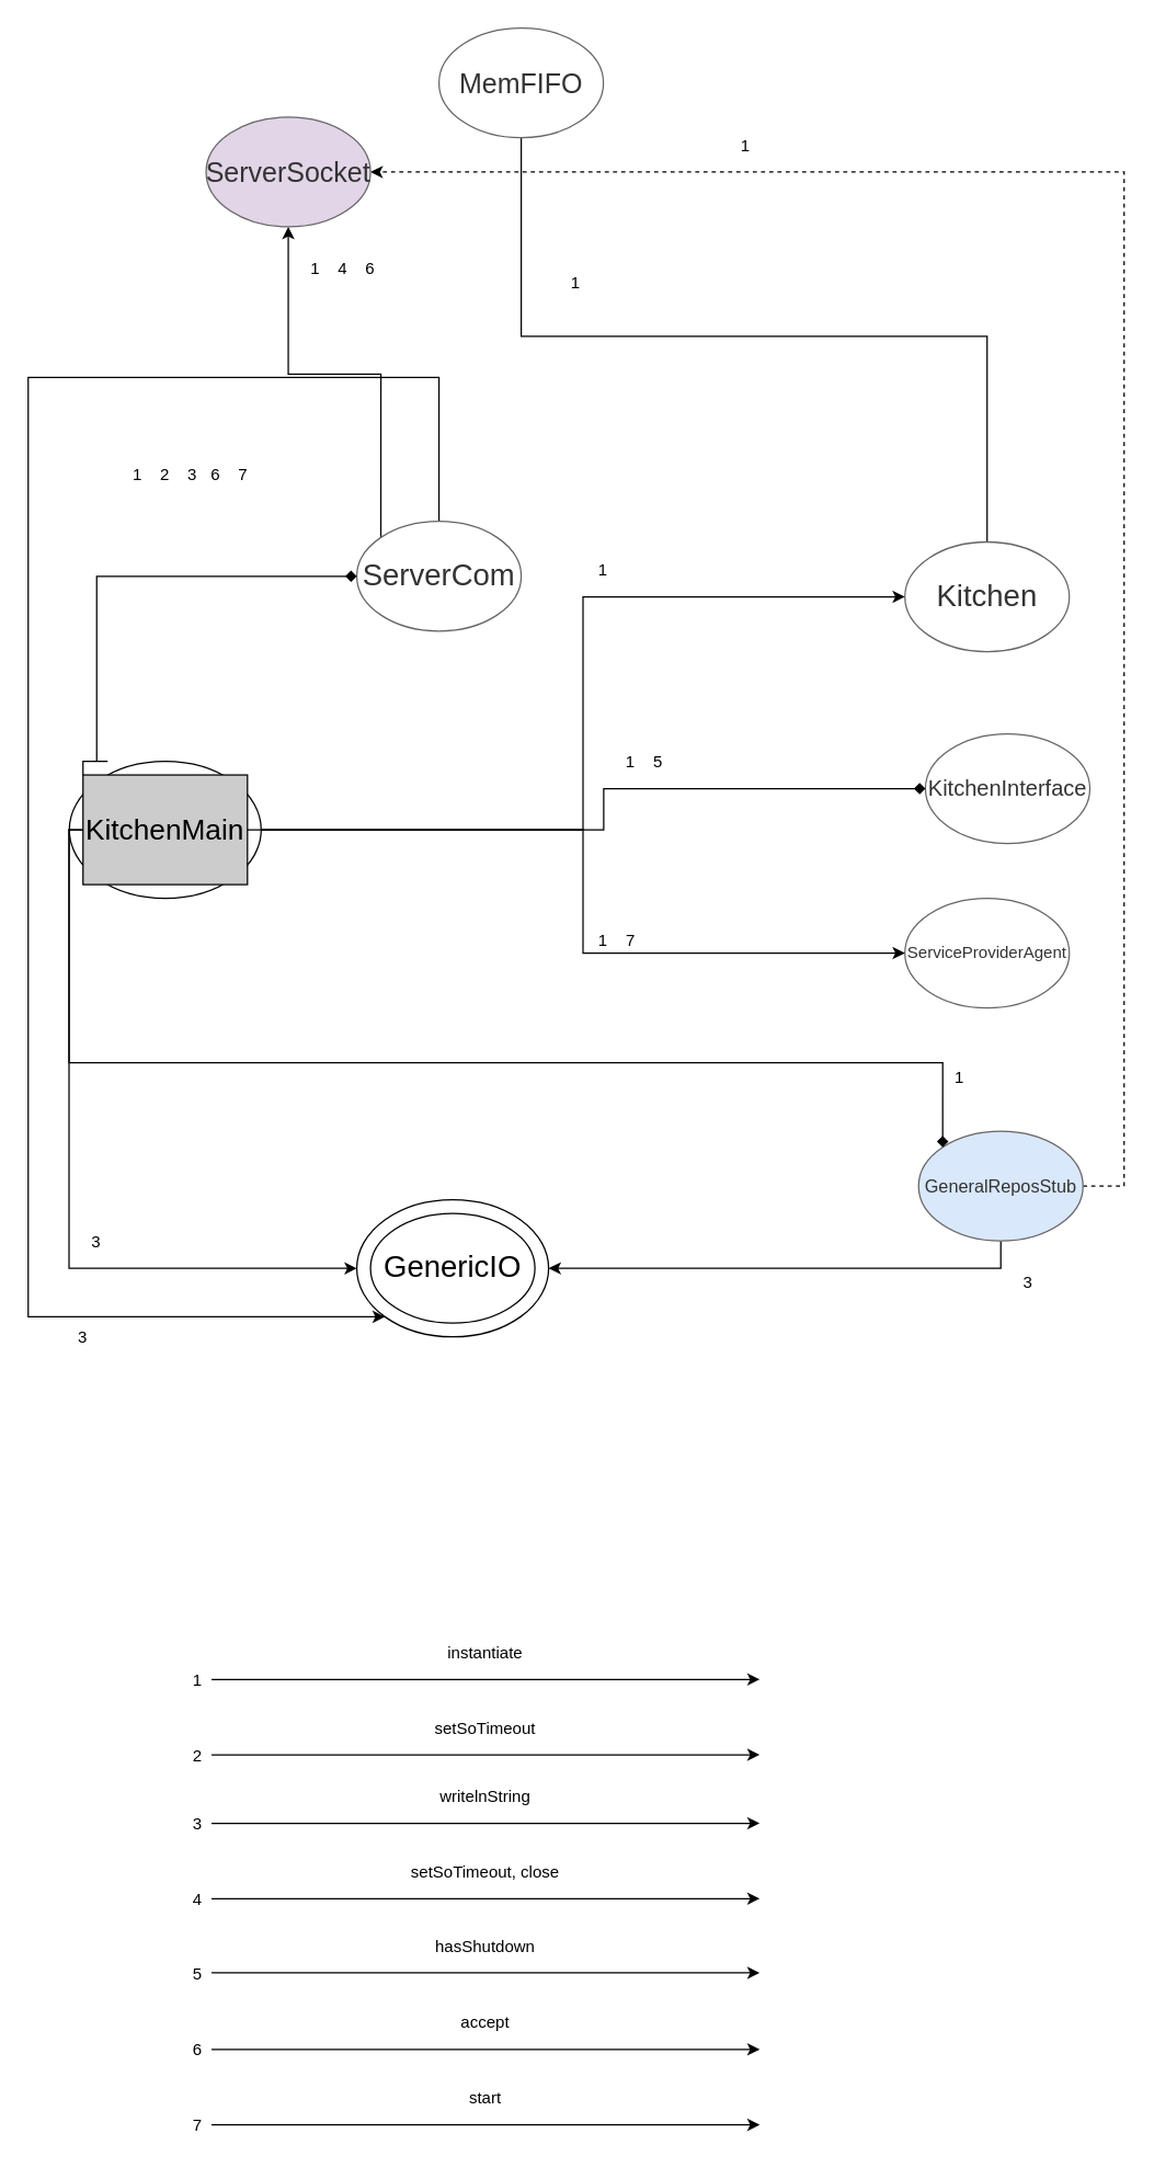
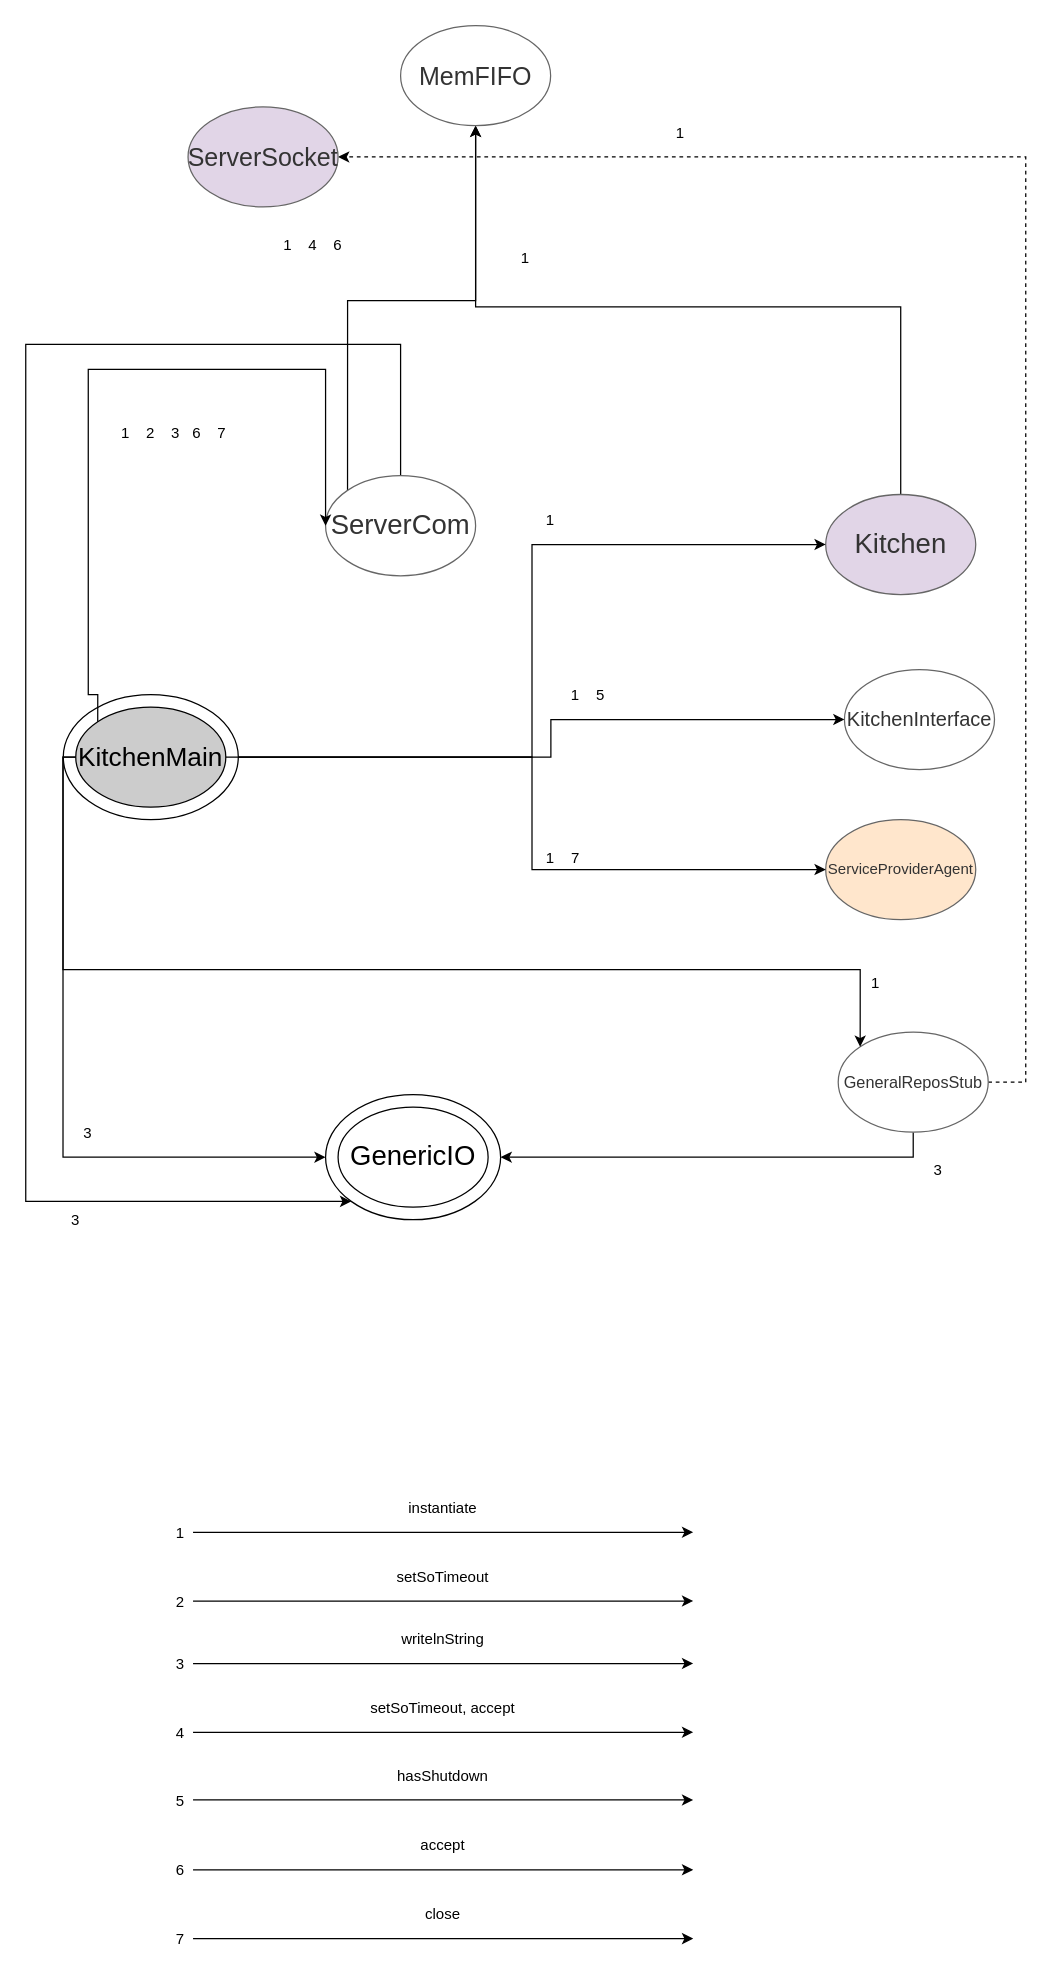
- <mxCell id="2" style="edgeStyle=orthogonalEdgeStyle;rounded=0;orthogonalLoop=1;jettySize=auto;html=1;entryX=0.5;entryY=1;entryDx=0;entryDy=0;fontSize=20;endArrow=none;" parent="1" source="3" target="63" edge="1"><mxGeometry relative="1" as="geometry"><Array as="points"><mxPoint x="719.8" y="245" /><mxPoint x="379.8" y="245" /></Array></mxGeometry></mxCell>
+ <mxCell id="2" style="edgeStyle=orthogonalEdgeStyle;rounded=0;orthogonalLoop=1;jettySize=auto;html=1;entryX=0.5;entryY=1;entryDx=0;entryDy=0;fontSize=20;" parent="1" source="3" target="63" edge="1"><mxGeometry relative="1" as="geometry"><Array as="points"><mxPoint x="719.8" y="245" /><mxPoint x="379.8" y="245" /></Array></mxGeometry></mxCell>
- <mxCell id="4" style="edgeStyle=orthogonalEdgeStyle;rounded=0;orthogonalLoop=1;jettySize=auto;html=1;exitX=0;exitY=0;exitDx=0;exitDy=0;entryX=0.5;entryY=1;entryDx=0;entryDy=0;fontSize=20;" parent="1" source="6" target="39" edge="1"><mxGeometry relative="1" as="geometry" /></mxCell>
+ <mxCell id="4" style="edgeStyle=orthogonalEdgeStyle;rounded=0;orthogonalLoop=1;jettySize=auto;html=1;exitX=0;exitY=0;exitDx=0;exitDy=0;fontSize=20;" parent="1" source="6" target="63" edge="1"><mxGeometry relative="1" as="geometry" /></mxCell>
- <mxCell id="20" style="edgeStyle=orthogonalEdgeStyle;rounded=0;orthogonalLoop=1;jettySize=auto;html=1;entryX=0;entryY=0.5;entryDx=0;entryDy=0;fontSize=18;exitX=0;exitY=0;exitDx=0;exitDy=0;endArrow=diamond;" parent="1" source="16" target="6" edge="1"><mxGeometry relative="1" as="geometry"><Array as="points"><mxPoint x="78" y="555" /><mxPoint x="70" y="555" /><mxPoint x="70" y="295" /></Array></mxGeometry></mxCell>
+ <mxCell id="20" style="edgeStyle=orthogonalEdgeStyle;rounded=0;orthogonalLoop=1;jettySize=auto;html=1;entryX=0;entryY=0.5;entryDx=0;entryDy=0;fontSize=18;exitX=0;exitY=0;exitDx=0;exitDy=0;" parent="1" source="16" target="6" edge="1"><mxGeometry relative="1" as="geometry"><Array as="points"><mxPoint x="78" y="555" /><mxPoint x="70" y="555" /><mxPoint x="70" y="295" /></Array></mxGeometry></mxCell>
- <mxCell id="3" value="&lt;font style=&quot;font-size: 22px&quot;&gt;Kitchen&lt;/font&gt;" style="ellipse;whiteSpace=wrap;html=1;fillColor=#FFFFFF;fontColor=#333333;strokeColor=#666666;" parent="1" vertex="1"><mxGeometry x="659.8" y="395" width="120" height="80" as="geometry" /></mxCell>
+ <mxCell id="3" value="&lt;font style=&quot;font-size: 22px&quot;&gt;Kitchen&lt;/font&gt;" style="ellipse;whiteSpace=wrap;html=1;fillColor=#e1d5e7;fontColor=#333333;strokeColor=#666666;" parent="1" vertex="1"><mxGeometry x="659.8" y="395" width="120" height="80" as="geometry" /></mxCell>
- <mxCell id="22" style="edgeStyle=orthogonalEdgeStyle;rounded=0;orthogonalLoop=1;jettySize=auto;html=1;entryX=0;entryY=0.5;entryDx=0;entryDy=0;fontSize=18;endArrow=diamond;" parent="1" source="16" target="10" edge="1"><mxGeometry relative="1" as="geometry"><Array as="points"><mxPoint x="440" y="605" /><mxPoint x="440" y="575" /></Array></mxGeometry></mxCell>
+ <mxCell id="22" style="edgeStyle=orthogonalEdgeStyle;rounded=0;orthogonalLoop=1;jettySize=auto;html=1;entryX=0;entryY=0.5;entryDx=0;entryDy=0;fontSize=18;" parent="1" source="16" target="10" edge="1"><mxGeometry relative="1" as="geometry"><Array as="points"><mxPoint x="440" y="605" /><mxPoint x="440" y="575" /></Array></mxGeometry></mxCell>
- <mxCell id="16" value="&lt;font style=&quot;font-size: 21px;&quot;&gt;KitchenMain&lt;/font&gt;" style="whiteSpace=wrap;html=1;strokeWidth=1;fillColor=#CCCCCC;rounded=0;" parent="14" vertex="1"><mxGeometry x="10" y="10" width="120" height="80" as="geometry" /></mxCell>
+ <mxCell id="16" value="&lt;font style=&quot;font-size: 21px;&quot;&gt;KitchenMain&lt;/font&gt;" style="ellipse;whiteSpace=wrap;html=1;strokeWidth=1;fillColor=#CCCCCC;" parent="14" vertex="1"><mxGeometry x="10" y="10" width="120" height="80" as="geometry" /></mxCell>
- <mxCell id="32" value="ServiceProviderAgent" style="ellipse;whiteSpace=wrap;html=1;fillColor=#FFFFFF;fontColor=#333333;strokeColor=#666666;" parent="1" vertex="1"><mxGeometry x="659.8" y="655" width="120" height="80" as="geometry" /></mxCell>
+ <mxCell id="32" value="ServiceProviderAgent" style="ellipse;whiteSpace=wrap;html=1;fillColor=#ffe6cc;fontColor=#333333;strokeColor=#666666;" parent="1" vertex="1"><mxGeometry x="659.8" y="655" width="120" height="80" as="geometry" /></mxCell>
- <mxCell id="23" style="edgeStyle=orthogonalEdgeStyle;rounded=0;orthogonalLoop=1;jettySize=auto;html=1;entryX=0;entryY=0;entryDx=0;entryDy=0;fontSize=18;endArrow=diamond;" parent="1" source="16" target="9" edge="1"><mxGeometry relative="1" as="geometry"><Array as="points"><mxPoint x="49.8" y="775" /><mxPoint x="687.8" y="775" /></Array></mxGeometry></mxCell>
+ <mxCell id="23" style="edgeStyle=orthogonalEdgeStyle;rounded=0;orthogonalLoop=1;jettySize=auto;html=1;entryX=0;entryY=0;entryDx=0;entryDy=0;fontSize=18;" parent="1" source="16" target="9" edge="1"><mxGeometry relative="1" as="geometry"><Array as="points"><mxPoint x="49.8" y="775" /><mxPoint x="687.8" y="775" /></Array></mxGeometry></mxCell>
- <mxCell id="9" value="&lt;font style=&quot;font-size: 13px;&quot;&gt;GeneralReposStub&lt;/font&gt;" style="ellipse;whiteSpace=wrap;html=1;fillColor=#dae8fc;fontColor=#333333;strokeColor=#666666;" parent="1" vertex="1"><mxGeometry x="669.8" y="825" width="120" height="80" as="geometry" /></mxCell>
+ <mxCell id="9" value="&lt;font style=&quot;font-size: 13px;&quot;&gt;GeneralReposStub&lt;/font&gt;" style="ellipse;whiteSpace=wrap;html=1;fillColor=#FFFFFF;fontColor=#333333;strokeColor=#666666;" parent="1" vertex="1"><mxGeometry x="669.8" y="825" width="120" height="80" as="geometry" /></mxCell>
- <mxCell id="45" value="setSoTimeout, close" style="text;strokeColor=none;fillColor=none;align=center;verticalAlign=middle;spacingLeft=4;spacingRight=4;overflow=hidden;points=[[0,0.5],[1,0.5]];portConstraint=eastwest;rotatable=0;" parent="1" vertex="1"><mxGeometry x="153.8" y="1345" width="400" height="40" as="geometry" /></mxCell>
+ <mxCell id="45" value="setSoTimeout, accept" style="text;strokeColor=none;fillColor=none;align=center;verticalAlign=middle;spacingLeft=4;spacingRight=4;overflow=hidden;points=[[0,0.5],[1,0.5]];portConstraint=eastwest;rotatable=0;" parent="1" vertex="1"><mxGeometry x="153.8" y="1345" width="400" height="40" as="geometry" /></mxCell>
- <mxCell id="57" value="start" style="text;strokeColor=none;fillColor=none;align=center;verticalAlign=middle;spacingLeft=4;spacingRight=4;overflow=hidden;points=[[0,0.5],[1,0.5]];portConstraint=eastwest;rotatable=0;" parent="1" vertex="1"><mxGeometry x="153.8" y="1510" width="400" height="40" as="geometry" /></mxCell>
+ <mxCell id="57" value="close" style="text;strokeColor=none;fillColor=none;align=center;verticalAlign=middle;spacingLeft=4;spacingRight=4;overflow=hidden;points=[[0,0.5],[1,0.5]];portConstraint=eastwest;rotatable=0;" parent="1" vertex="1"><mxGeometry x="153.8" y="1510" width="400" height="40" as="geometry" /></mxCell>
